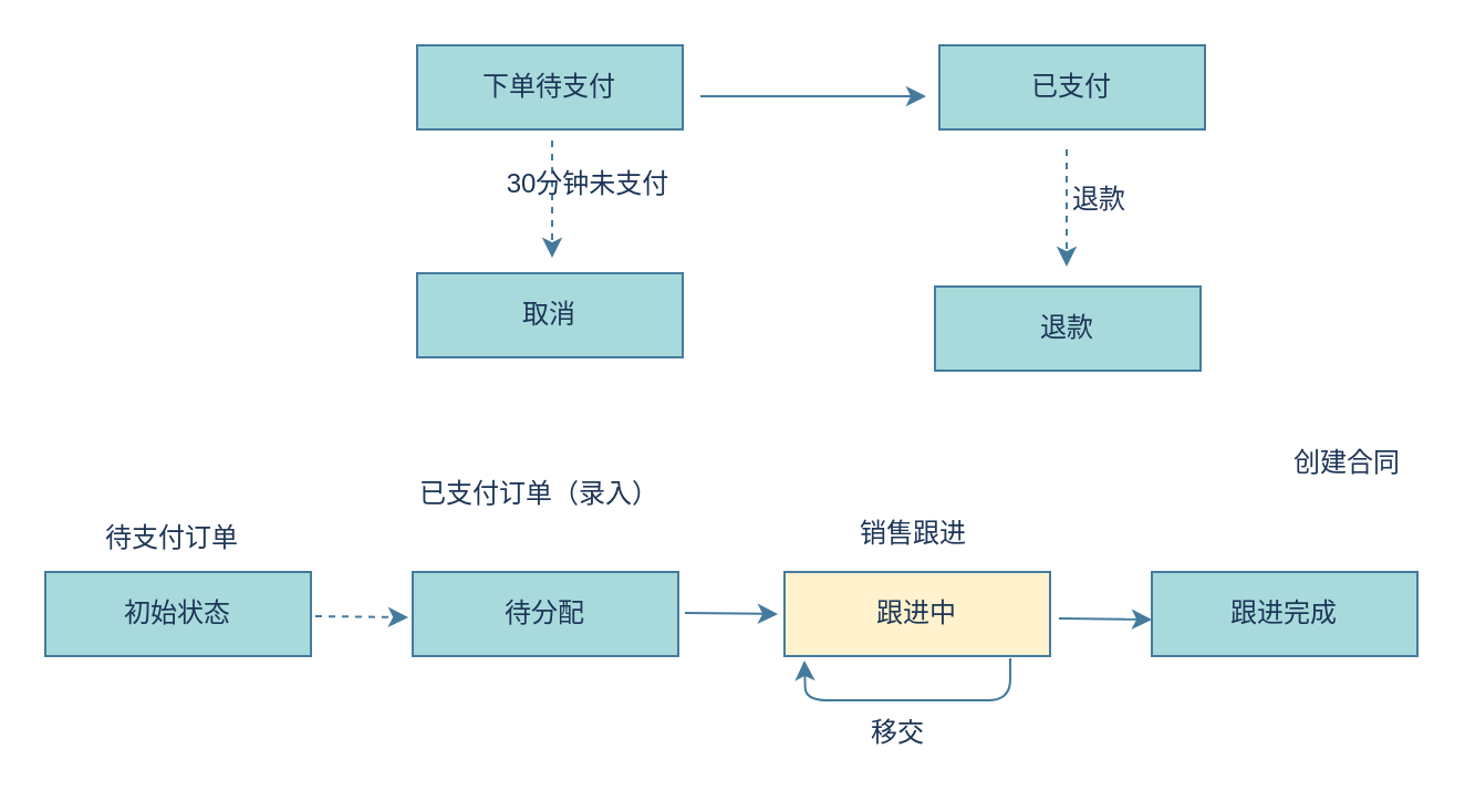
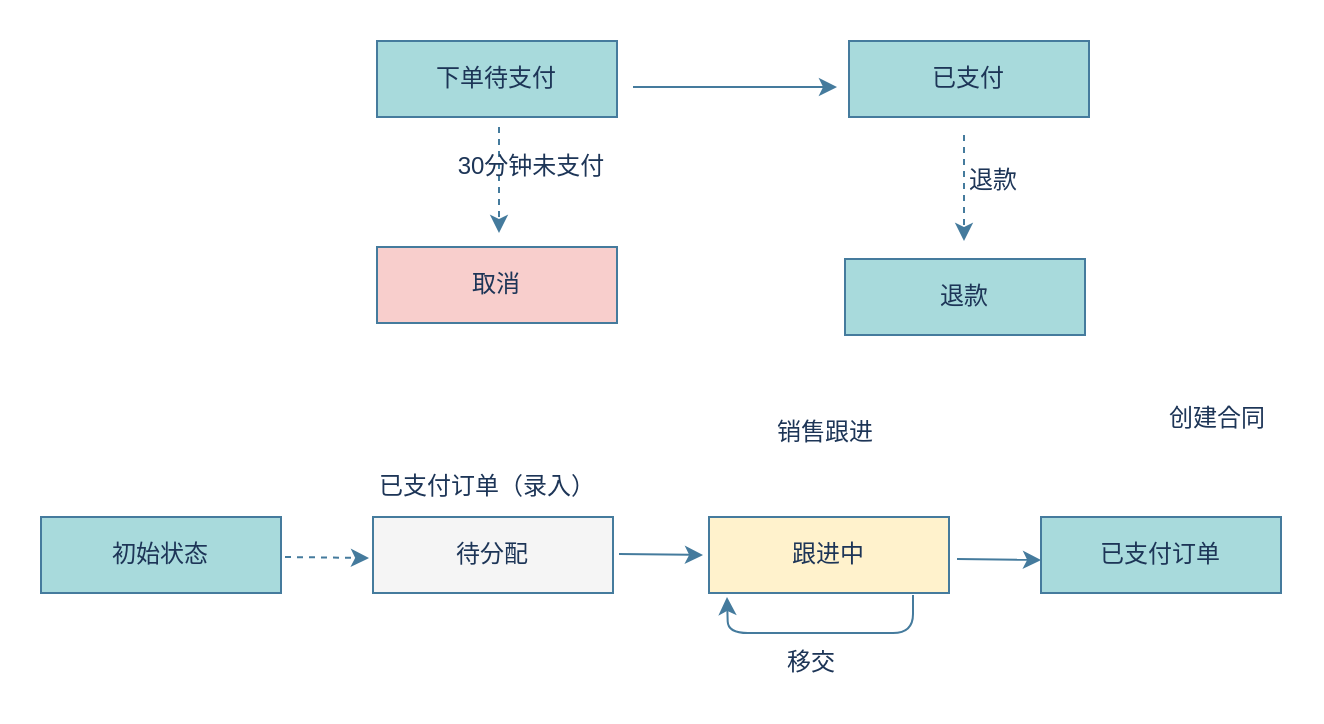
- <mxCell id="4" value="取消" style="rounded=0;whiteSpace=wrap;html=1;fillColor=#A8DADC;strokeColor=#457B9D;fontColor=#1D3557;" parent="1" vertex="1"><mxGeometry x="188" y="123" width="120" height="38" as="geometry" /></mxCell>
+ <mxCell id="4" value="取消" style="rounded=0;whiteSpace=wrap;html=1;fillColor=#f8cecc;strokeColor=#457B9D;fontColor=#1D3557;" parent="1" vertex="1"><mxGeometry x="188" y="123" width="120" height="38" as="geometry" /></mxCell>
- <mxCell id="18" value="已支付订单（录入）" style="text;html=1;align=center;verticalAlign=middle;resizable=0;points=[];autosize=1;fontColor=#1D3557;" parent="1" vertex="1"><mxGeometry x="184" y="214" width="118" height="18" as="geometry" /></mxCell>
+ <mxCell id="18" value="已支付订单（录入）" style="text;html=1;align=center;verticalAlign=middle;resizable=0;points=[];autosize=1;fontColor=#1D3557;" parent="1" vertex="1"><mxGeometry x="184" y="234" width="118" height="18" as="geometry" /></mxCell>
- <mxCell id="22" value="销售跟进" style="text;html=1;align=center;verticalAlign=middle;resizable=0;points=[];autosize=1;fontColor=#1D3557;" parent="1" vertex="1"><mxGeometry x="383" y="232" width="58" height="18" as="geometry" /></mxCell>
+ <mxCell id="22" value="销售跟进" style="text;html=1;align=center;verticalAlign=middle;resizable=0;points=[];autosize=1;fontColor=#1D3557;" parent="1" vertex="1"><mxGeometry x="383" y="207" width="58" height="18" as="geometry" /></mxCell>
- <mxCell id="20" value="待支付订单" style="text;html=1;align=center;verticalAlign=middle;resizable=0;points=[];autosize=1;fontColor=#1D3557;" parent="1" vertex="1"><mxGeometry x="42" y="234" width="70" height="18" as="geometry" /></mxCell>
- <mxCell id="11" value="待分配" style="rounded=0;whiteSpace=wrap;html=1;fillColor=#A8DADC;strokeColor=#457B9D;fontColor=#1D3557;" parent="1" vertex="1"><mxGeometry x="186" y="258" width="120" height="38" as="geometry" /></mxCell>
+ <mxCell id="11" value="待分配" style="rounded=0;whiteSpace=wrap;html=1;fillColor=#f5f5f5;strokeColor=#457B9D;fontColor=#1D3557;" parent="1" vertex="1"><mxGeometry x="186" y="258" width="120" height="38" as="geometry" /></mxCell>
- <mxCell id="14" value="跟进完成" style="rounded=0;whiteSpace=wrap;html=1;fillColor=#A8DADC;strokeColor=#457B9D;fontColor=#1D3557;" parent="1" vertex="1"><mxGeometry x="520" y="258" width="120" height="38" as="geometry" /></mxCell>
+ <mxCell id="14" value="已支付订单" style="rounded=0;whiteSpace=wrap;html=1;fillColor=#A8DADC;strokeColor=#457B9D;fontColor=#1D3557;" parent="1" vertex="1"><mxGeometry x="520" y="258" width="120" height="38" as="geometry" /></mxCell>
